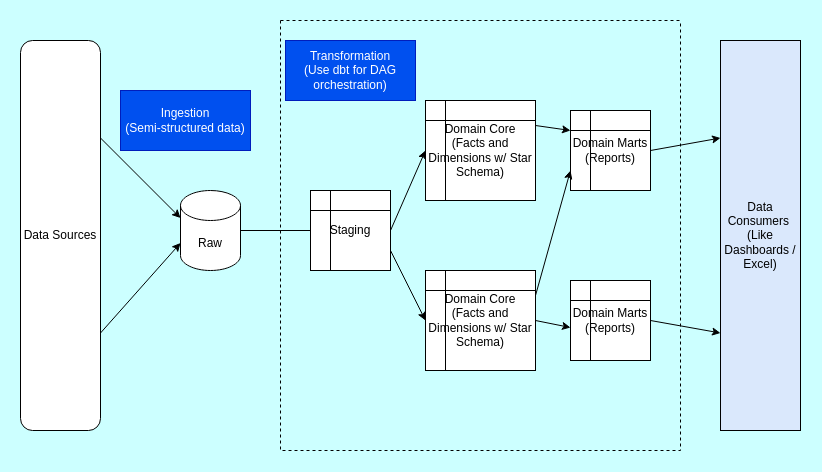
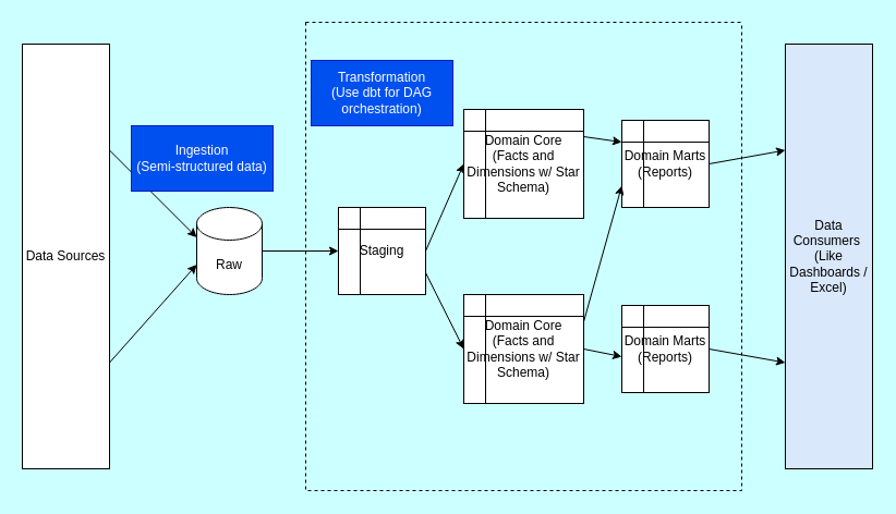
- <mxCell id="19" value="Transformation&lt;br&gt;(Use dbt for DAG orchestration)" style="text;html=1;align=center;verticalAlign=middle;whiteSpace=wrap;rounded=0;fillColor=#0050ef;strokeColor=#001DBC;fontColor=#ffffff;" vertex="1" parent="8"><mxGeometry x="5" y="20" width="130" height="60" as="geometry" /></mxCell>
+ <mxCell id="19" value="Transformation&lt;br&gt;(Use dbt for DAG orchestration)" style="text;html=1;align=center;verticalAlign=middle;whiteSpace=wrap;rounded=0;fillColor=#0050ef;strokeColor=#001DBC;fontColor=#ffffff;" vertex="1" parent="8"><mxGeometry x="5" y="35" width="130" height="60" as="geometry" /></mxCell>
- <mxCell id="7" value="Ingestion&lt;br&gt;(Semi-structured data)" style="text;html=1;align=center;verticalAlign=middle;whiteSpace=wrap;rounded=0;fillColor=#0050ef;strokeColor=#001DBC;fontColor=#ffffff;" vertex="1" parent="1"><mxGeometry x="120" y="90" width="130" height="60" as="geometry" /></mxCell>
+ <mxCell id="7" value="Ingestion&lt;br&gt;(Semi-structured data)" style="text;html=1;align=center;verticalAlign=middle;whiteSpace=wrap;rounded=0;fillColor=#0050ef;strokeColor=#001DBC;fontColor=#ffffff;" vertex="1" parent="1"><mxGeometry x="120" y="115" width="130" height="60" as="geometry" /></mxCell>
- <mxCell id="5" style="edgeStyle=none;html=1;exitX=1;exitY=0.5;exitDx=0;exitDy=0;exitPerimeter=0;strokeColor=#000000;endArrow=none;" edge="1" parent="1" source="6" target="11"><mxGeometry relative="1" as="geometry" /></mxCell>
+ <mxCell id="5" style="edgeStyle=none;html=1;exitX=1;exitY=0.5;exitDx=0;exitDy=0;exitPerimeter=0;strokeColor=#000000;" edge="1" parent="1" source="6" target="11"><mxGeometry relative="1" as="geometry" /></mxCell>
- <mxCell id="4" value="Data Sources" style="whiteSpace=wrap;html=1;strokeColor=#000000;rounded=1;" vertex="1" parent="1"><mxGeometry x="20" y="40" width="80" height="390" as="geometry" /></mxCell>
+ <mxCell id="4" value="Data Sources" style="rounded=0;whiteSpace=wrap;html=1;strokeColor=#000000;" vertex="1" parent="1"><mxGeometry x="20" y="40" width="80" height="390" as="geometry" /></mxCell>
